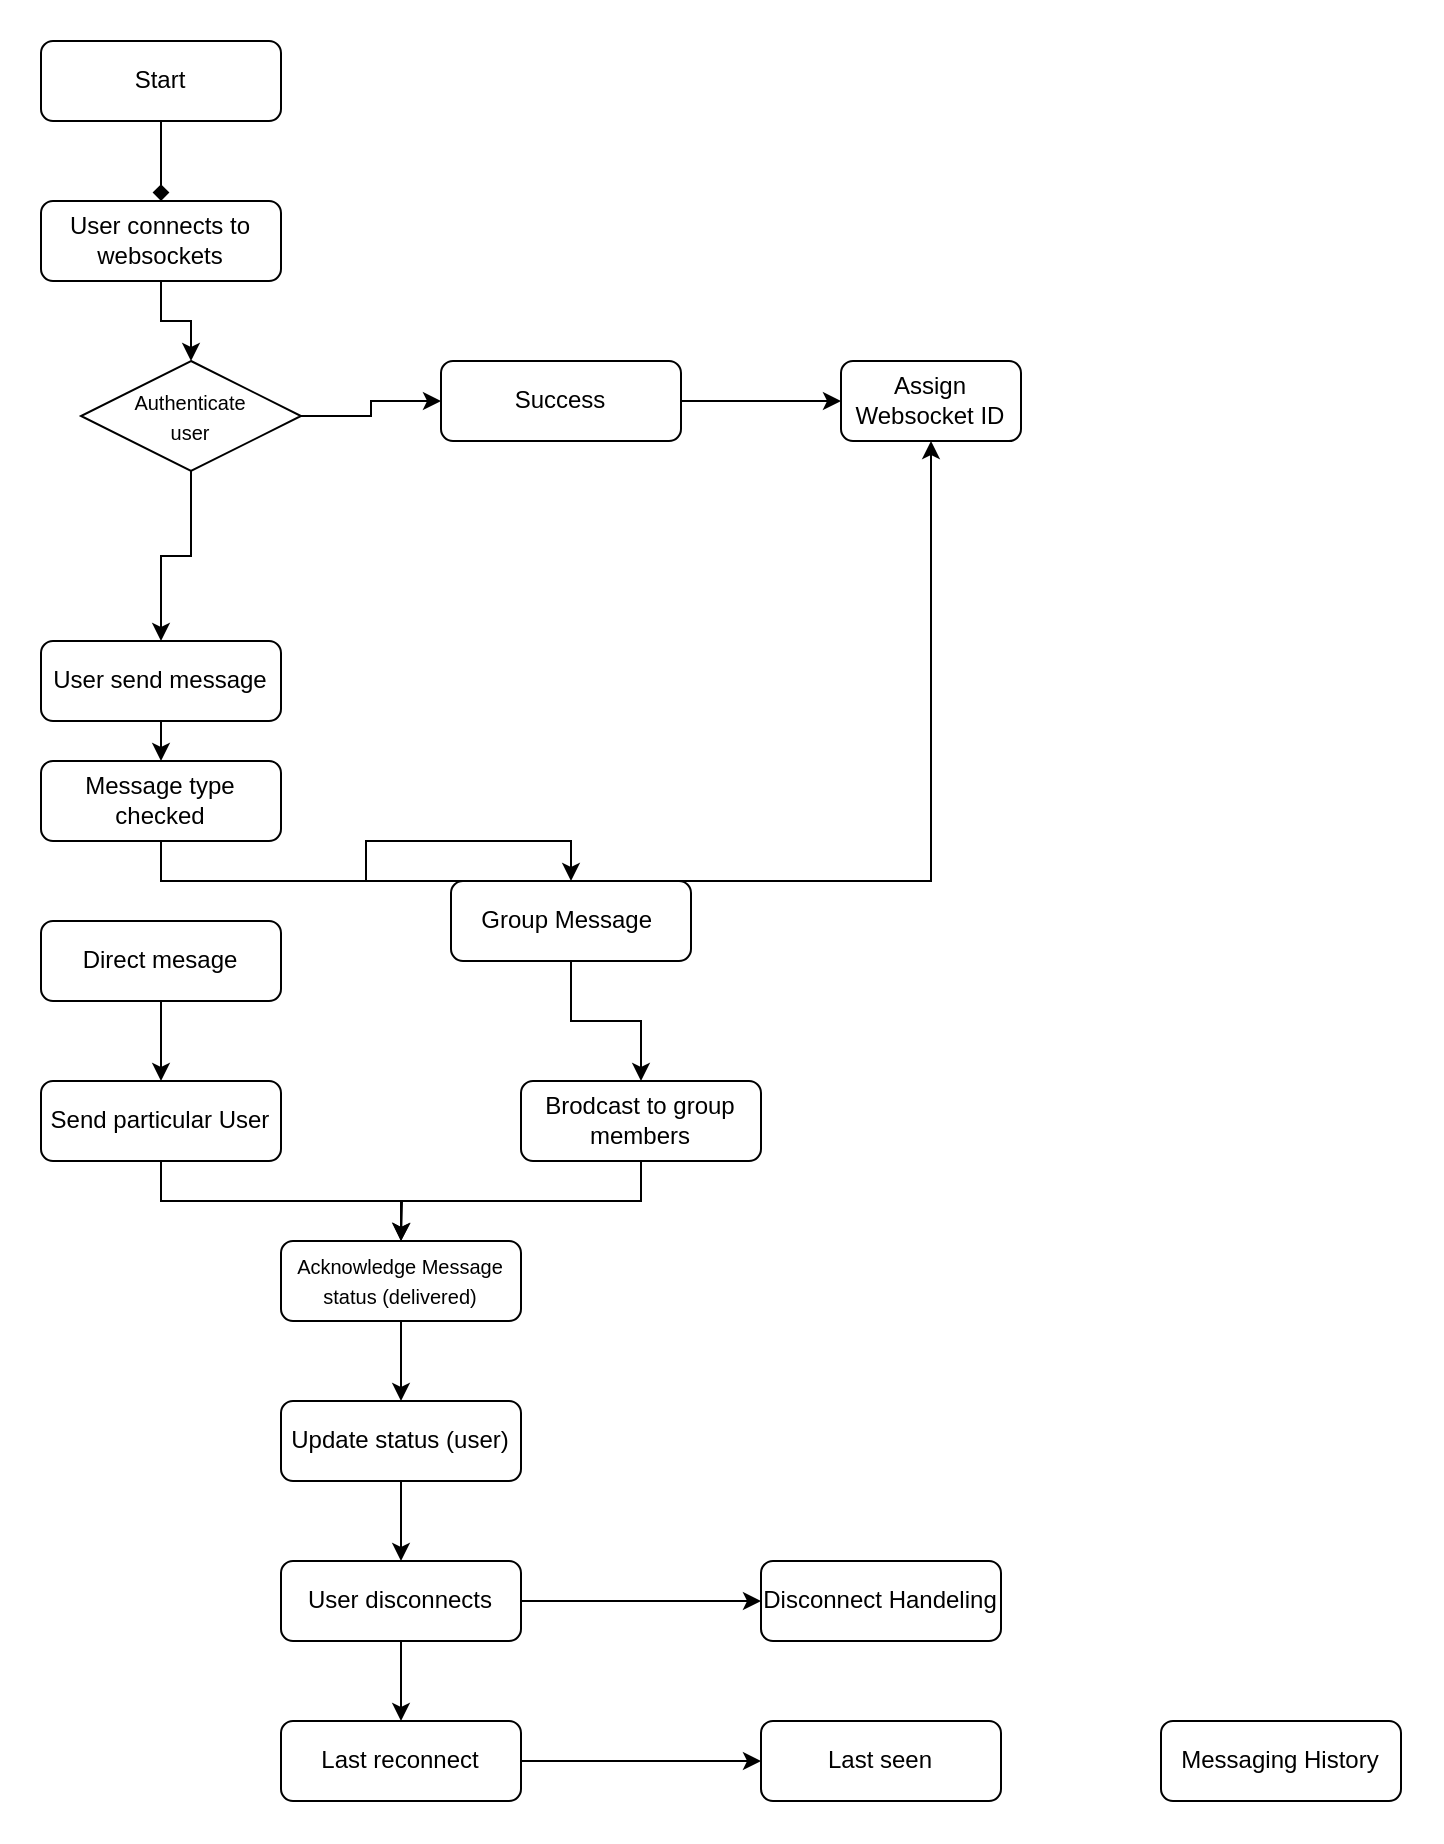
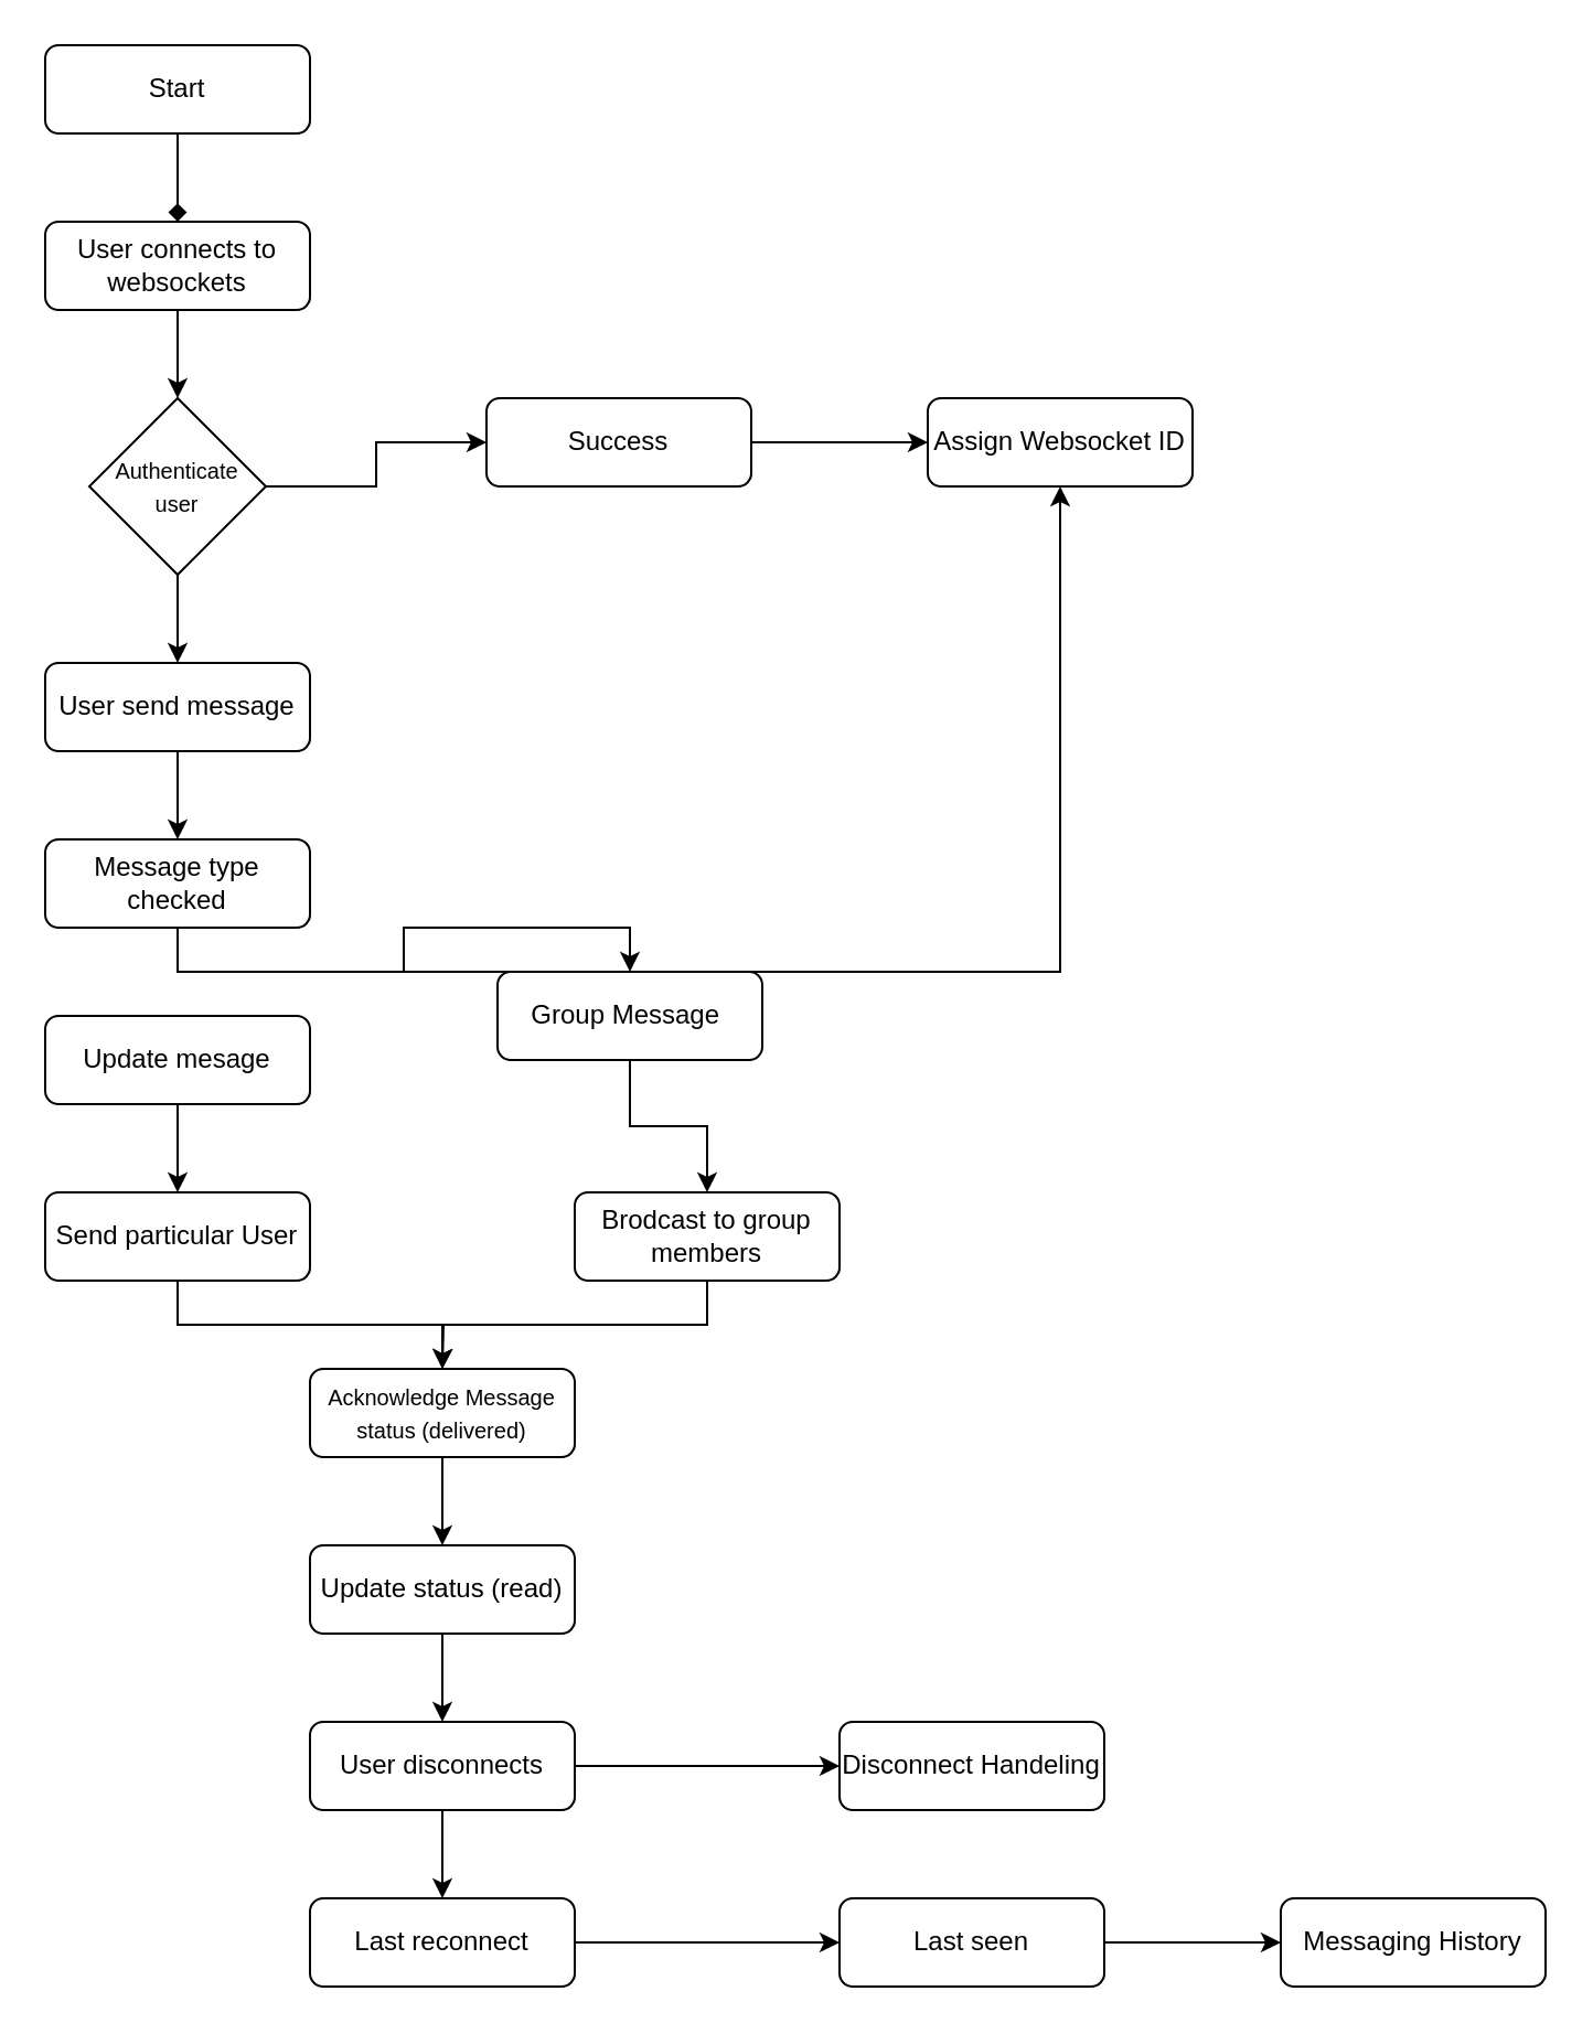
- <mxCell id="8" value="Assign Websocket ID" style="rounded=1;whiteSpace=wrap;html=1;" vertex="1" parent="1"><mxGeometry x="420" y="180" width="90" height="40" as="geometry" /></mxCell>
+ <mxCell id="8" value="Assign Websocket ID" style="rounded=1;whiteSpace=wrap;html=1;" vertex="1" parent="1"><mxGeometry x="420" y="180" width="120" height="40" as="geometry" /></mxCell>
- <mxCell id="37" value="&lt;font style=&quot;font-size: 10px;&quot;&gt;Authenticate &lt;br&gt;user&lt;/font&gt;" style="rhombus;whiteSpace=wrap;html=1;" vertex="1" parent="1"><mxGeometry x="40" y="180" width="110" height="55" as="geometry" /></mxCell>
+ <mxCell id="37" value="&lt;font style=&quot;font-size: 10px;&quot;&gt;Authenticate &lt;br&gt;user&lt;/font&gt;" style="rhombus;whiteSpace=wrap;html=1;" vertex="1" parent="1"><mxGeometry x="40" y="180" width="80" height="80" as="geometry" /></mxCell>
- <mxCell id="10" value="User send message" style="rounded=1;whiteSpace=wrap;html=1;" vertex="1" parent="1"><mxGeometry x="20" y="320" width="120" height="40" as="geometry" /></mxCell>
+ <mxCell id="10" value="User send message" style="rounded=1;whiteSpace=wrap;html=1;" vertex="1" parent="1"><mxGeometry x="20" y="300" width="120" height="40" as="geometry" /></mxCell>
- <mxCell id="15" value="Direct mesage" style="rounded=1;whiteSpace=wrap;html=1;" vertex="1" parent="1"><mxGeometry x="20" y="460" width="120" height="40" as="geometry" /></mxCell>
+ <mxCell id="15" value="Update mesage" style="rounded=1;whiteSpace=wrap;html=1;" vertex="1" parent="1"><mxGeometry x="20" y="460" width="120" height="40" as="geometry" /></mxCell>
- <mxCell id="25" value="Update status (user)" style="rounded=1;whiteSpace=wrap;html=1;" vertex="1" parent="1"><mxGeometry x="140" y="700" width="120" height="40" as="geometry" /></mxCell>
+ <mxCell id="25" value="Update status (read)" style="rounded=1;whiteSpace=wrap;html=1;" vertex="1" parent="1"><mxGeometry x="140" y="700" width="120" height="40" as="geometry" /></mxCell>
+ <mxCell id="32" style="edgeStyle=orthogonalEdgeStyle;rounded=0;orthogonalLoop=1;jettySize=auto;html=1;exitX=1;exitY=0.5;exitDx=0;exitDy=0;entryX=0;entryY=0.5;entryDx=0;entryDy=0;" edge="1" parent="1" source="33" target="34"><mxGeometry relative="1" as="geometry" /></mxCell>
